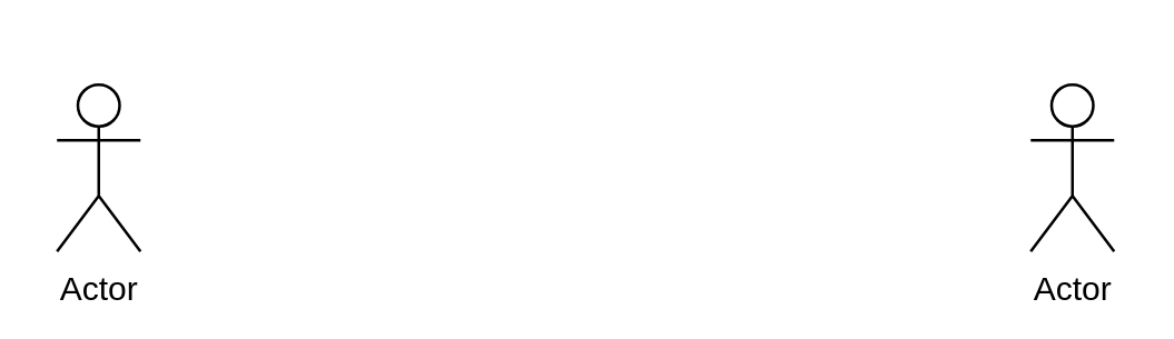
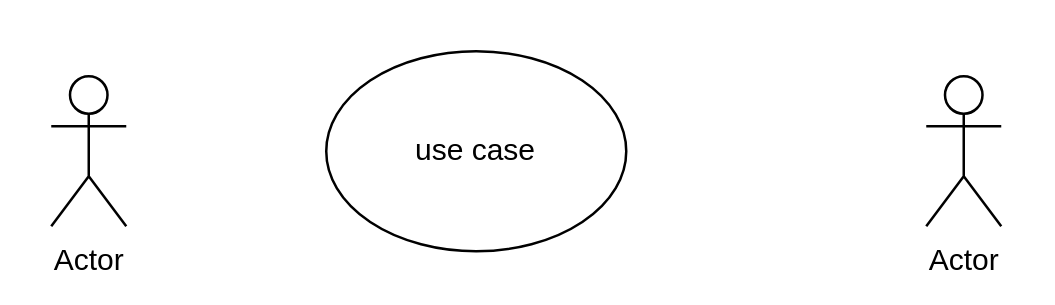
+ <mxCell id="3" value="use case" style="ellipse;whiteSpace=wrap;html=1;" parent="1" vertex="1"><mxGeometry x="130" y="20" width="120" height="80" as="geometry" /></mxCell>
